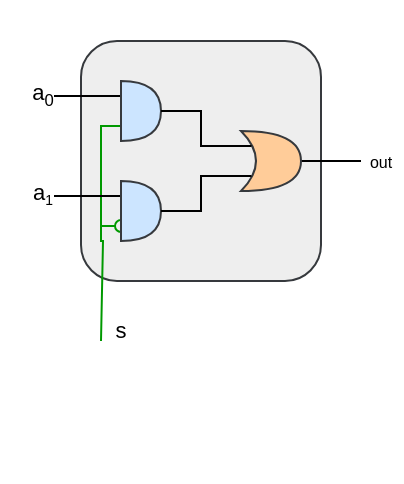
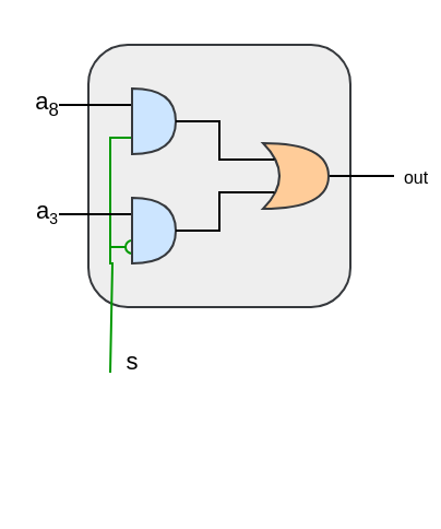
- <mxCell id="16" value="a&lt;font size=&quot;1&quot;&gt;&lt;sub&gt;0&lt;/sub&gt;&lt;/font&gt;" style="edgeLabel;html=1;align=center;verticalAlign=middle;resizable=0;points=[];" vertex="1" connectable="0" parent="1"><mxGeometry x="70" y="170" as="geometry"><mxPoint x="-50" y="-124" as="offset" /></mxGeometry></mxCell>
+ <mxCell id="16" value="a&lt;font size=&quot;1&quot;&gt;&lt;sub&gt;8&lt;/sub&gt;&lt;/font&gt;" style="edgeLabel;html=1;align=center;verticalAlign=middle;resizable=0;points=[];" vertex="1" connectable="0" parent="1"><mxGeometry x="70" y="170" as="geometry"><mxPoint x="-50" y="-124" as="offset" /></mxGeometry></mxCell>
- <mxCell id="17" value="a&lt;span style=&quot;font-size: 8.333px;&quot;&gt;&lt;sub&gt;1&lt;/sub&gt;&lt;/span&gt;" style="edgeLabel;html=1;align=center;verticalAlign=middle;resizable=0;points=[];" vertex="1" connectable="0" parent="1"><mxGeometry x="70" y="220" as="geometry"><mxPoint x="-50" y="-124" as="offset" /></mxGeometry></mxCell>
+ <mxCell id="17" value="a&lt;span style=&quot;font-size: 8.333px;&quot;&gt;&lt;sub&gt;3&lt;/sub&gt;&lt;/span&gt;" style="edgeLabel;html=1;align=center;verticalAlign=middle;resizable=0;points=[];" vertex="1" connectable="0" parent="1"><mxGeometry x="70" y="220" as="geometry"><mxPoint x="-50" y="-124" as="offset" /></mxGeometry></mxCell>
